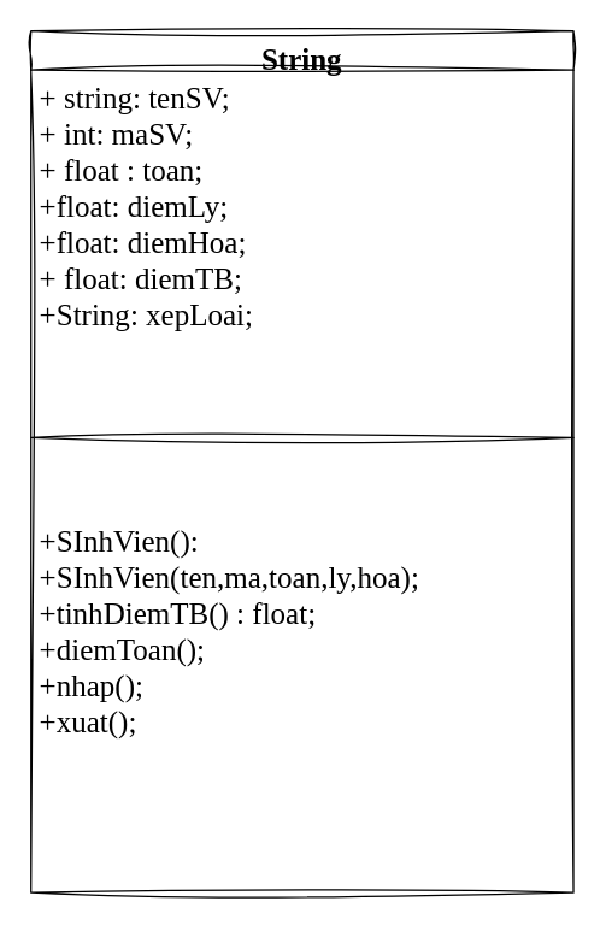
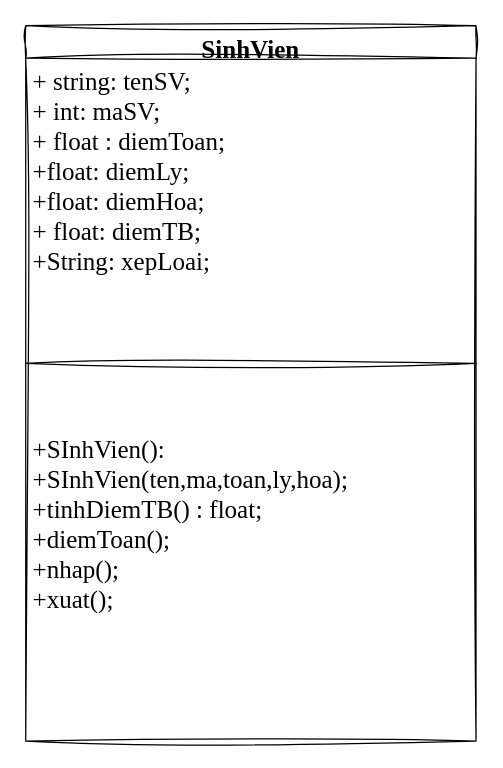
- <mxCell id="2" value="String" style="swimlane;fontStyle=1;align=center;verticalAlign=top;childLayout=stackLayout;horizontal=1;startSize=26;horizontalStack=0;resizeParent=1;resizeParentMax=0;resizeLast=0;collapsible=1;marginBottom=0;whiteSpace=wrap;html=1;sketch=1;hachureGap=4;jiggle=2;curveFitting=1;fontFamily=Architects Daughter;fontSource=https%3A%2F%2Ffonts.googleapis.com%2Fcss%3Ffamily%3DArchitects%2BDaughter;fontSize=20;" vertex="1" parent="1"><mxGeometry x="20" y="20" width="360" height="572" as="geometry" /></mxCell>
+ <mxCell id="2" value="SinhVien" style="swimlane;fontStyle=1;align=center;verticalAlign=top;childLayout=stackLayout;horizontal=1;startSize=26;horizontalStack=0;resizeParent=1;resizeParentMax=0;resizeLast=0;collapsible=1;marginBottom=0;whiteSpace=wrap;html=1;sketch=1;hachureGap=4;jiggle=2;curveFitting=1;fontFamily=Architects Daughter;fontSource=https%3A%2F%2Ffonts.googleapis.com%2Fcss%3Ffamily%3DArchitects%2BDaughter;fontSize=20;" vertex="1" parent="1"><mxGeometry x="20" y="20" width="360" height="572" as="geometry" /></mxCell>
- <mxCell id="3" value="+ string: tenSV;&amp;nbsp;&lt;br&gt;+ int: maSV;&lt;br&gt;+ float : toan;&lt;br&gt;+float: diemLy;&lt;br&gt;+float: diemHoa;&lt;br&gt;+ float: diemTB;&lt;br&gt;+String: xepLoai;" style="text;strokeColor=none;fillColor=none;align=left;verticalAlign=top;spacingLeft=4;spacingRight=4;overflow=hidden;rotatable=0;points=[[0,0.5],[1,0.5]];portConstraint=eastwest;whiteSpace=wrap;html=1;fontSize=20;fontFamily=Architects Daughter;" vertex="1" parent="2"><mxGeometry y="26" width="360" height="194" as="geometry" /></mxCell>
+ <mxCell id="3" value="+ string: tenSV;&amp;nbsp;&lt;br&gt;+ int: maSV;&lt;br&gt;+ float : diemToan;&lt;br&gt;+float: diemLy;&lt;br&gt;+float: diemHoa;&lt;br&gt;+ float: diemTB;&lt;br&gt;+String: xepLoai;" style="text;strokeColor=none;fillColor=none;align=left;verticalAlign=top;spacingLeft=4;spacingRight=4;overflow=hidden;rotatable=0;points=[[0,0.5],[1,0.5]];portConstraint=eastwest;whiteSpace=wrap;html=1;fontSize=20;fontFamily=Architects Daughter;" vertex="1" parent="2"><mxGeometry y="26" width="360" height="194" as="geometry" /></mxCell>
